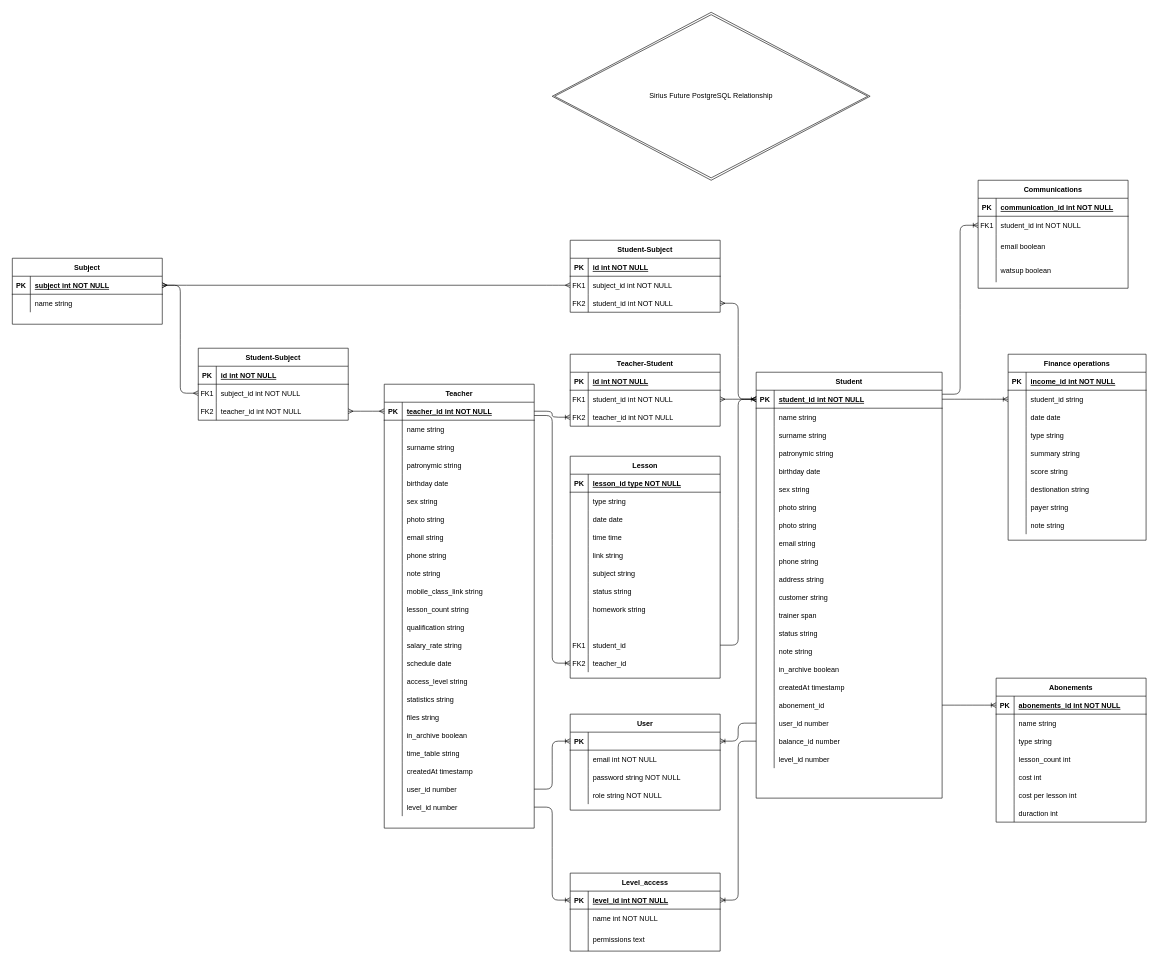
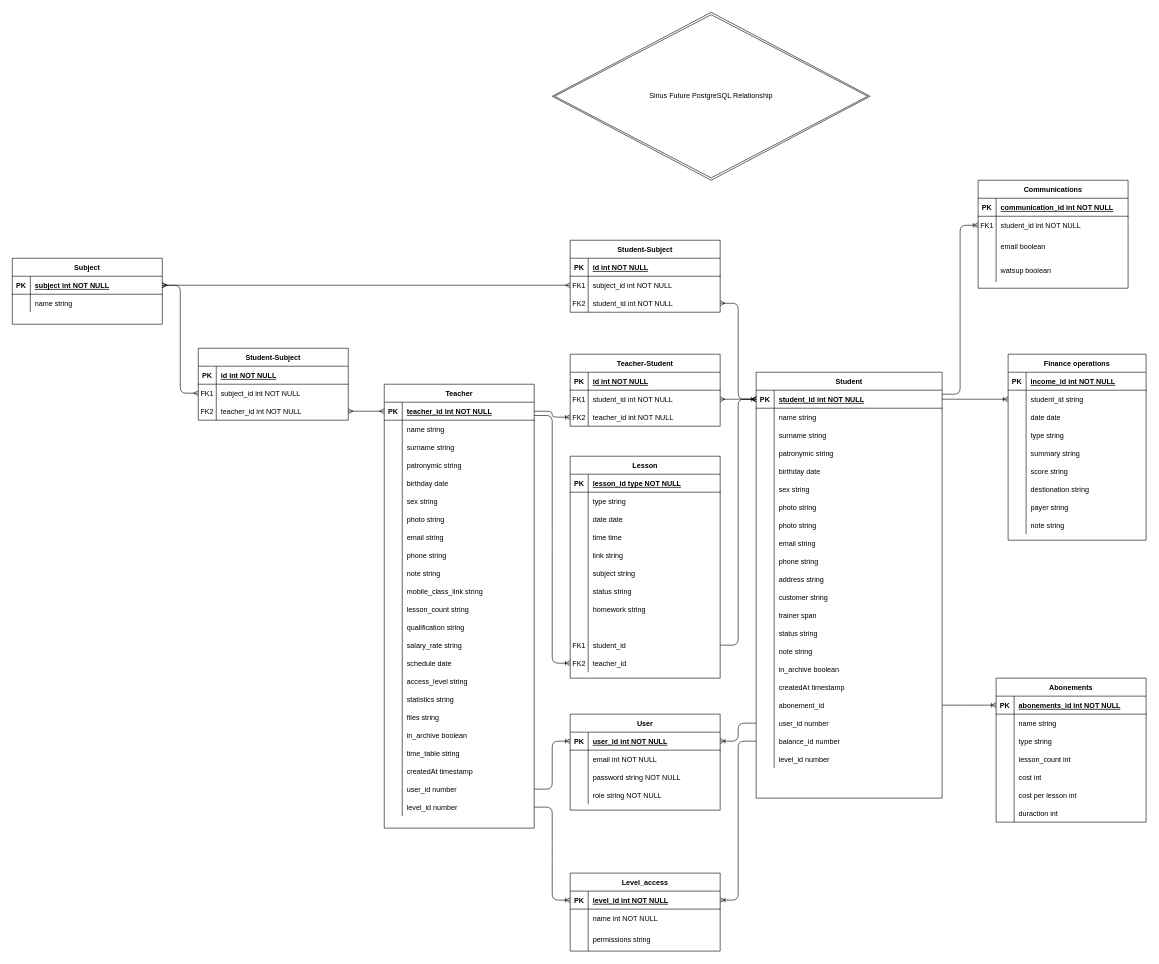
+ <mxCell id="86" value="user_id int NOT NULL " style="shape=partialRectangle;overflow=hidden;connectable=0;fillColor=none;top=0;left=0;bottom=0;right=0;align=left;spacingLeft=6;fontStyle=5;" parent="84" vertex="1"><mxGeometry x="30" width="220" height="30" as="geometry" /></mxCell>
- <mxCell id="269" value="permissions text" style="shape=partialRectangle;overflow=hidden;connectable=0;fillColor=none;top=0;left=0;bottom=0;right=0;align=left;spacingLeft=6;" parent="267" vertex="1"><mxGeometry x="30" width="220" height="40" as="geometry" /></mxCell>
+ <mxCell id="269" value="permissions string" style="shape=partialRectangle;overflow=hidden;connectable=0;fillColor=none;top=0;left=0;bottom=0;right=0;align=left;spacingLeft=6;" parent="267" vertex="1"><mxGeometry x="30" width="220" height="40" as="geometry" /></mxCell>
